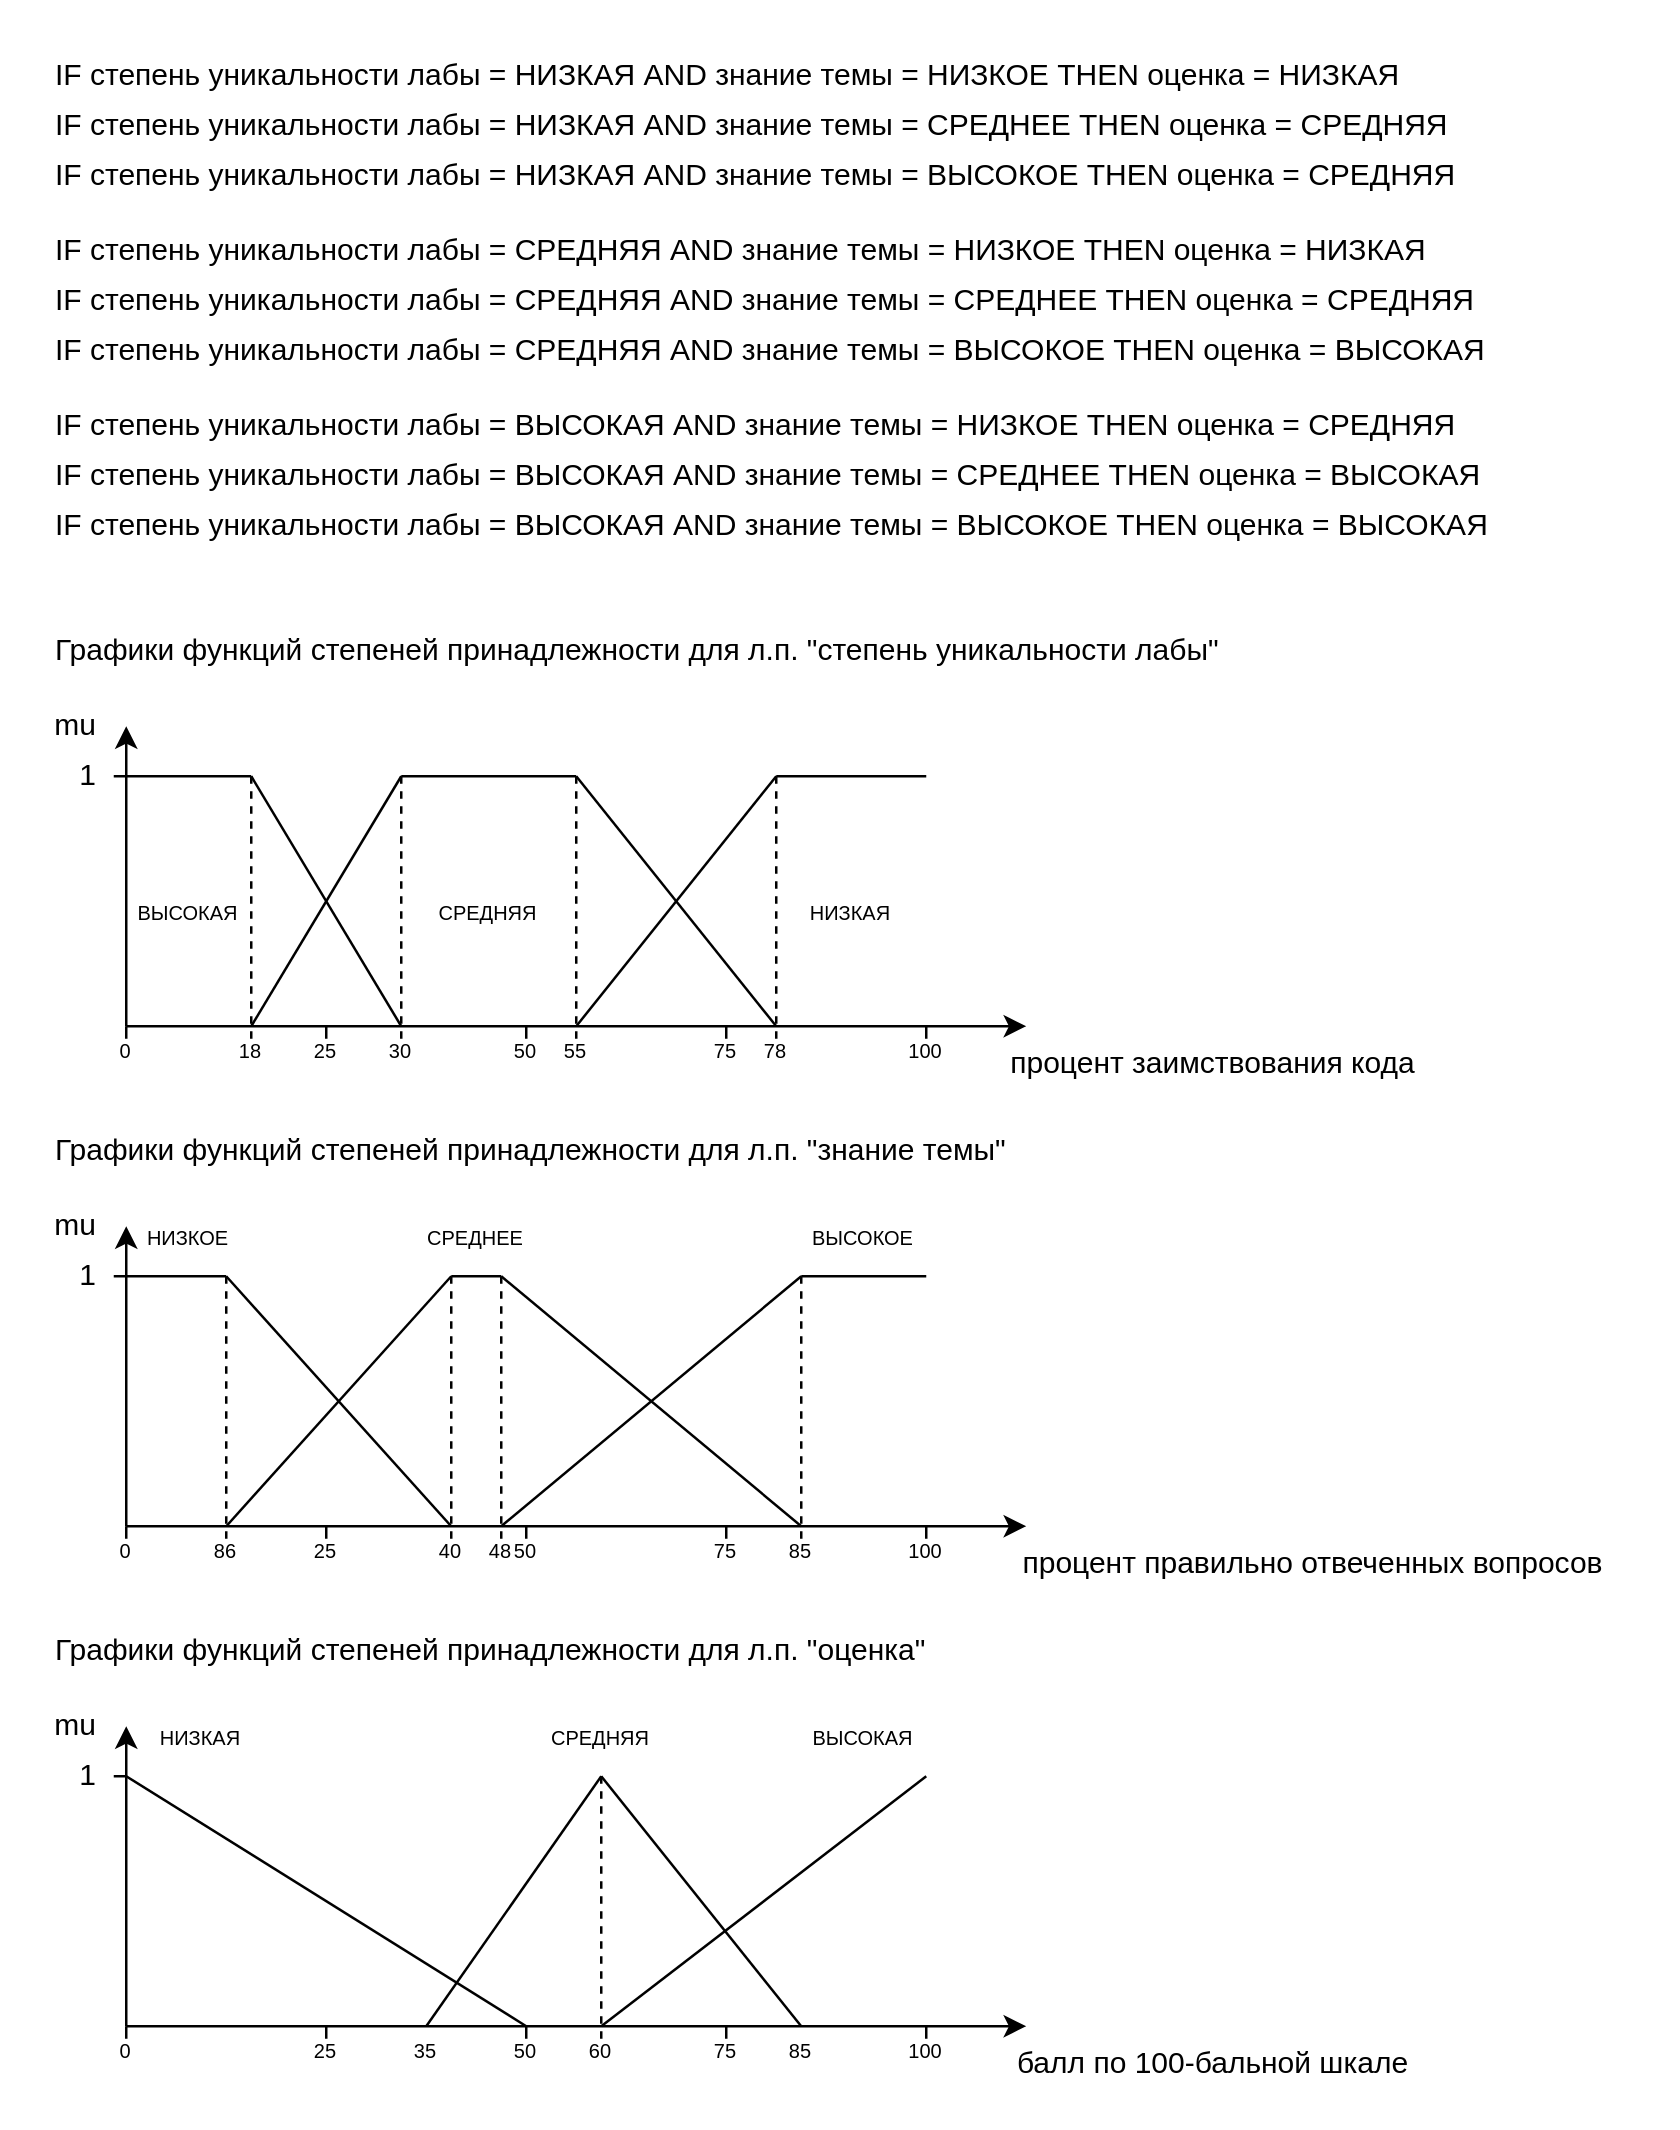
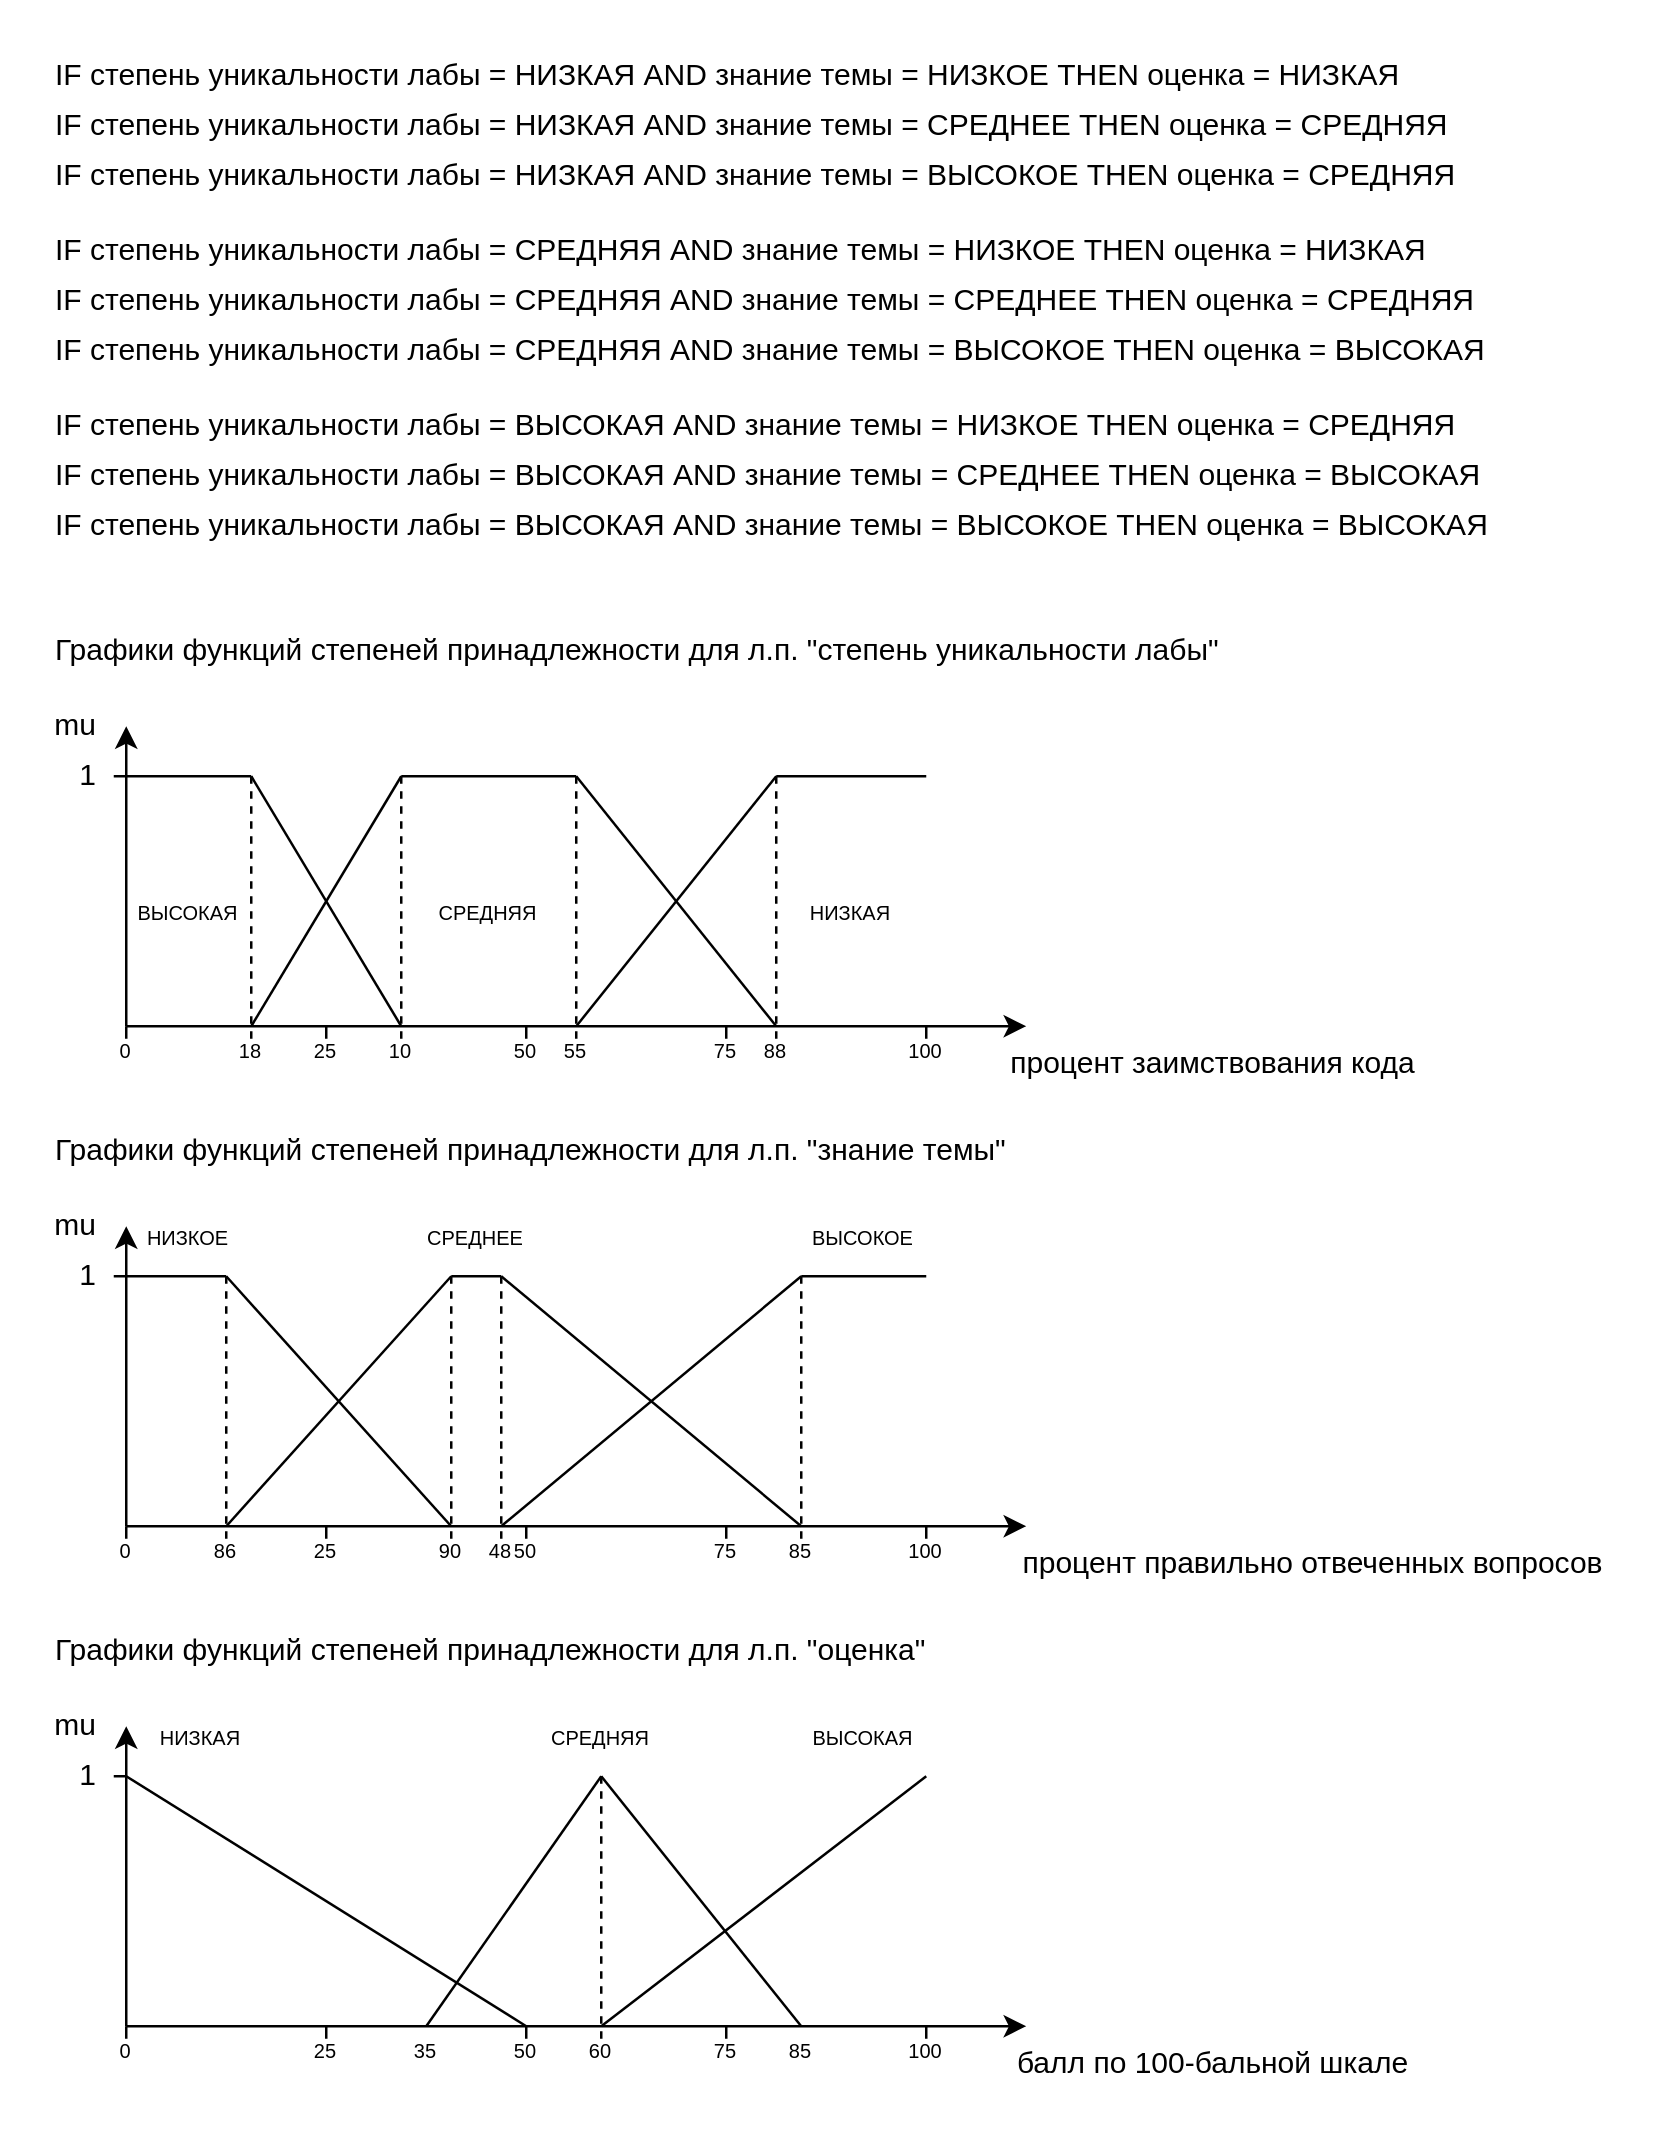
- <mxCell id="40" value="30" style="text;html=1;align=center;verticalAlign=middle;whiteSpace=wrap;rounded=0;fontSize=8;" vertex="1" parent="1"><mxGeometry x="150" y="415" width="20" height="10" as="geometry" /></mxCell>
+ <mxCell id="40" value="10" style="text;html=1;align=center;verticalAlign=middle;whiteSpace=wrap;rounded=0;fontSize=8;" vertex="1" parent="1"><mxGeometry x="150" y="415" width="20" height="10" as="geometry" /></mxCell>
- <mxCell id="42" value="78" style="text;html=1;align=center;verticalAlign=middle;whiteSpace=wrap;rounded=0;fontSize=8;" vertex="1" parent="1"><mxGeometry x="300" y="415" width="20" height="10" as="geometry" /></mxCell>
+ <mxCell id="42" value="88" style="text;html=1;align=center;verticalAlign=middle;whiteSpace=wrap;rounded=0;fontSize=8;" vertex="1" parent="1"><mxGeometry x="300" y="415" width="20" height="10" as="geometry" /></mxCell>
- <mxCell id="75" value="40" style="text;html=1;align=center;verticalAlign=middle;whiteSpace=wrap;rounded=0;fontSize=8;" vertex="1" parent="1"><mxGeometry x="170" y="615" width="20" height="10" as="geometry" /></mxCell>
+ <mxCell id="75" value="90" style="text;html=1;align=center;verticalAlign=middle;whiteSpace=wrap;rounded=0;fontSize=8;" vertex="1" parent="1"><mxGeometry x="170" y="615" width="20" height="10" as="geometry" /></mxCell>
